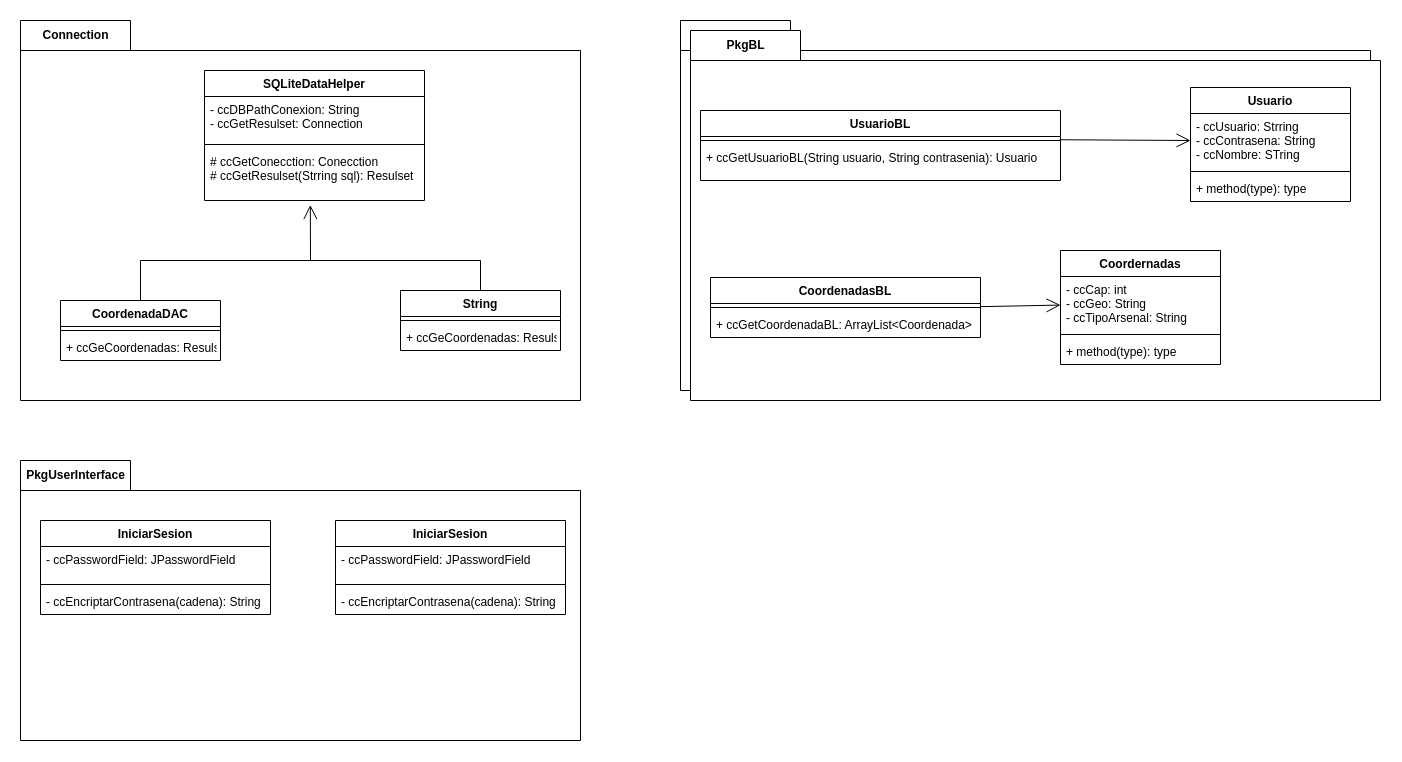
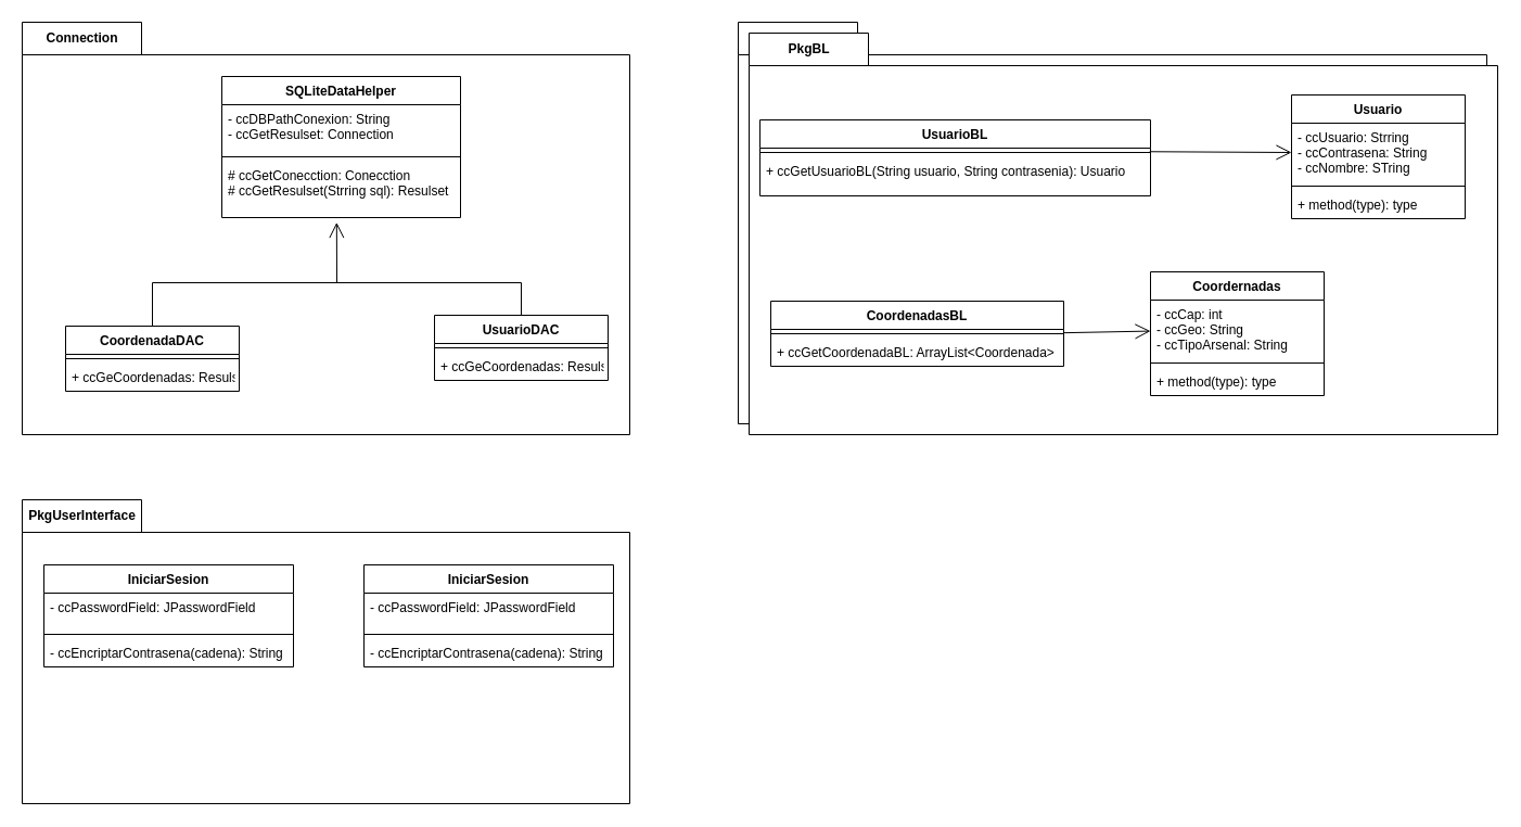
- <mxCell id="20" value="String" style="swimlane;fontStyle=1;align=center;verticalAlign=top;childLayout=stackLayout;horizontal=1;startSize=26;horizontalStack=0;resizeParent=1;resizeParentMax=0;resizeLast=0;collapsible=1;marginBottom=0;" vertex="1" parent="19"><mxGeometry x="380" y="270" width="160" height="60" as="geometry" /></mxCell>
+ <mxCell id="20" value="UsuarioDAC" style="swimlane;fontStyle=1;align=center;verticalAlign=top;childLayout=stackLayout;horizontal=1;startSize=26;horizontalStack=0;resizeParent=1;resizeParentMax=0;resizeLast=0;collapsible=1;marginBottom=0;" vertex="1" parent="19"><mxGeometry x="380" y="270" width="160" height="60" as="geometry" /></mxCell>
